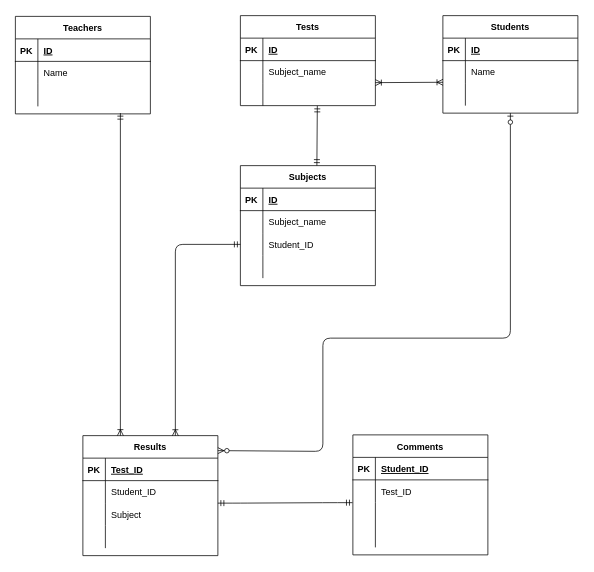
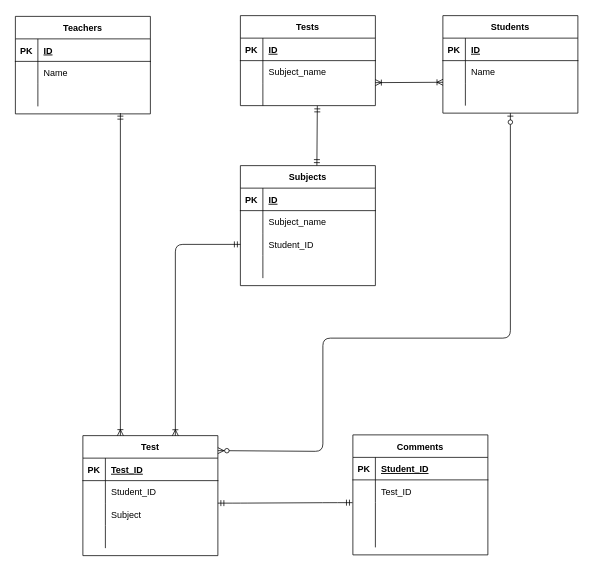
- <mxCell id="32" value="Results" style="shape=table;startSize=30;container=1;collapsible=1;childLayout=tableLayout;fixedRows=1;rowLines=0;fontStyle=1;align=center;resizeLast=1;" vertex="1" parent="1"><mxGeometry x="110" y="580" width="180" height="160" as="geometry" /></mxCell>
+ <mxCell id="32" value="Test" style="shape=table;startSize=30;container=1;collapsible=1;childLayout=tableLayout;fixedRows=1;rowLines=0;fontStyle=1;align=center;resizeLast=1;" vertex="1" parent="1"><mxGeometry x="110" y="580" width="180" height="160" as="geometry" /></mxCell>
